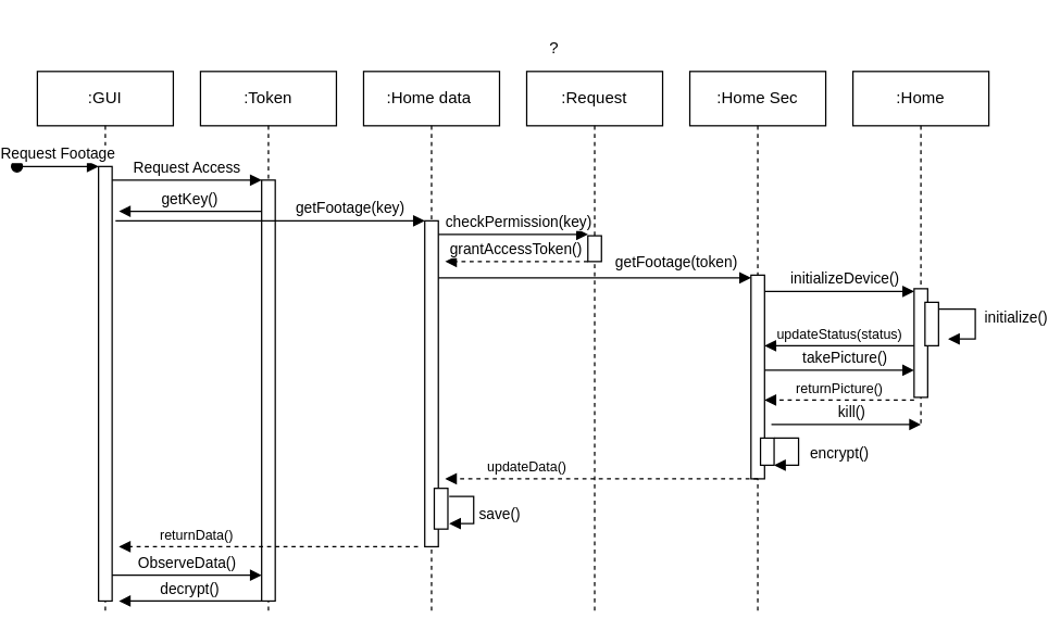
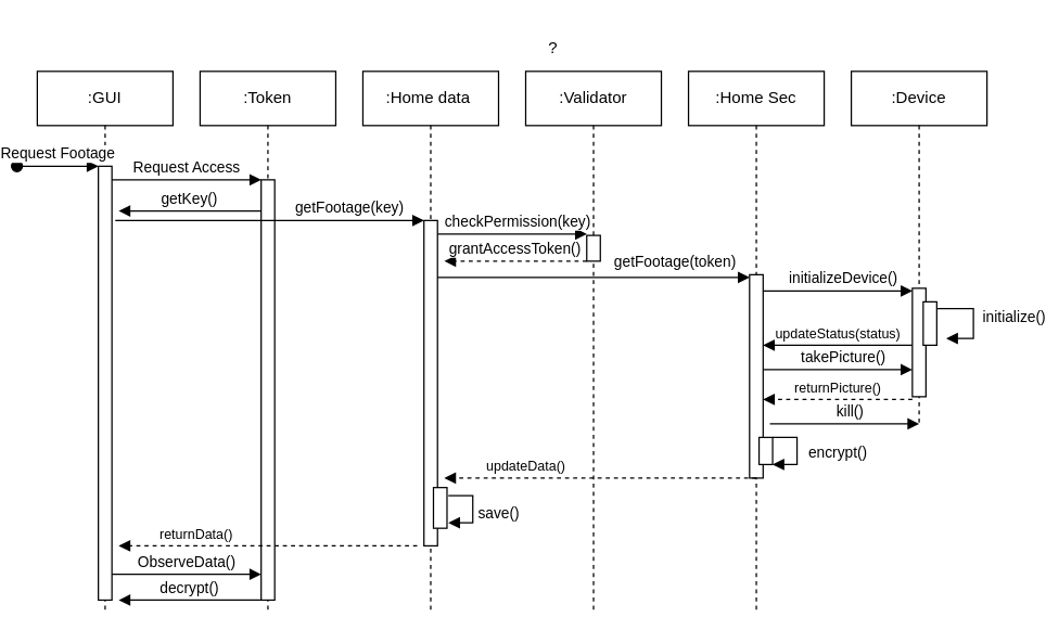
- <mxCell id="12" value=":Request" style="shape=umlLifeline;perimeter=lifelinePerimeter;whiteSpace=wrap;html=1;container=0;dropTarget=0;collapsible=0;recursiveResize=0;outlineConnect=0;portConstraint=eastwest;newEdgeStyle={&quot;edgeStyle&quot;:&quot;elbowEdgeStyle&quot;,&quot;elbow&quot;:&quot;vertical&quot;,&quot;curved&quot;:0,&quot;rounded&quot;:0};" vertex="1" parent="1"><mxGeometry x="380" y="52" width="100" height="400" as="geometry" /></mxCell>
+ <mxCell id="12" value=":Validator" style="shape=umlLifeline;perimeter=lifelinePerimeter;whiteSpace=wrap;html=1;container=0;dropTarget=0;collapsible=0;recursiveResize=0;outlineConnect=0;portConstraint=eastwest;newEdgeStyle={&quot;edgeStyle&quot;:&quot;elbowEdgeStyle&quot;,&quot;elbow&quot;:&quot;vertical&quot;,&quot;curved&quot;:0,&quot;rounded&quot;:0};" vertex="1" parent="1"><mxGeometry x="380" y="52" width="100" height="400" as="geometry" /></mxCell>
- <mxCell id="18" value=":Home" style="shape=umlLifeline;perimeter=lifelinePerimeter;whiteSpace=wrap;html=1;container=0;dropTarget=0;collapsible=0;recursiveResize=0;outlineConnect=0;portConstraint=eastwest;newEdgeStyle={&quot;edgeStyle&quot;:&quot;elbowEdgeStyle&quot;,&quot;elbow&quot;:&quot;vertical&quot;,&quot;curved&quot;:0,&quot;rounded&quot;:0};" vertex="1" parent="1"><mxGeometry x="620" y="52" width="100" height="260" as="geometry" /></mxCell>
+ <mxCell id="18" value=":Device" style="shape=umlLifeline;perimeter=lifelinePerimeter;whiteSpace=wrap;html=1;container=0;dropTarget=0;collapsible=0;recursiveResize=0;outlineConnect=0;portConstraint=eastwest;newEdgeStyle={&quot;edgeStyle&quot;:&quot;elbowEdgeStyle&quot;,&quot;elbow&quot;:&quot;vertical&quot;,&quot;curved&quot;:0,&quot;rounded&quot;:0};" vertex="1" parent="1"><mxGeometry x="620" y="52" width="100" height="260" as="geometry" /></mxCell>
